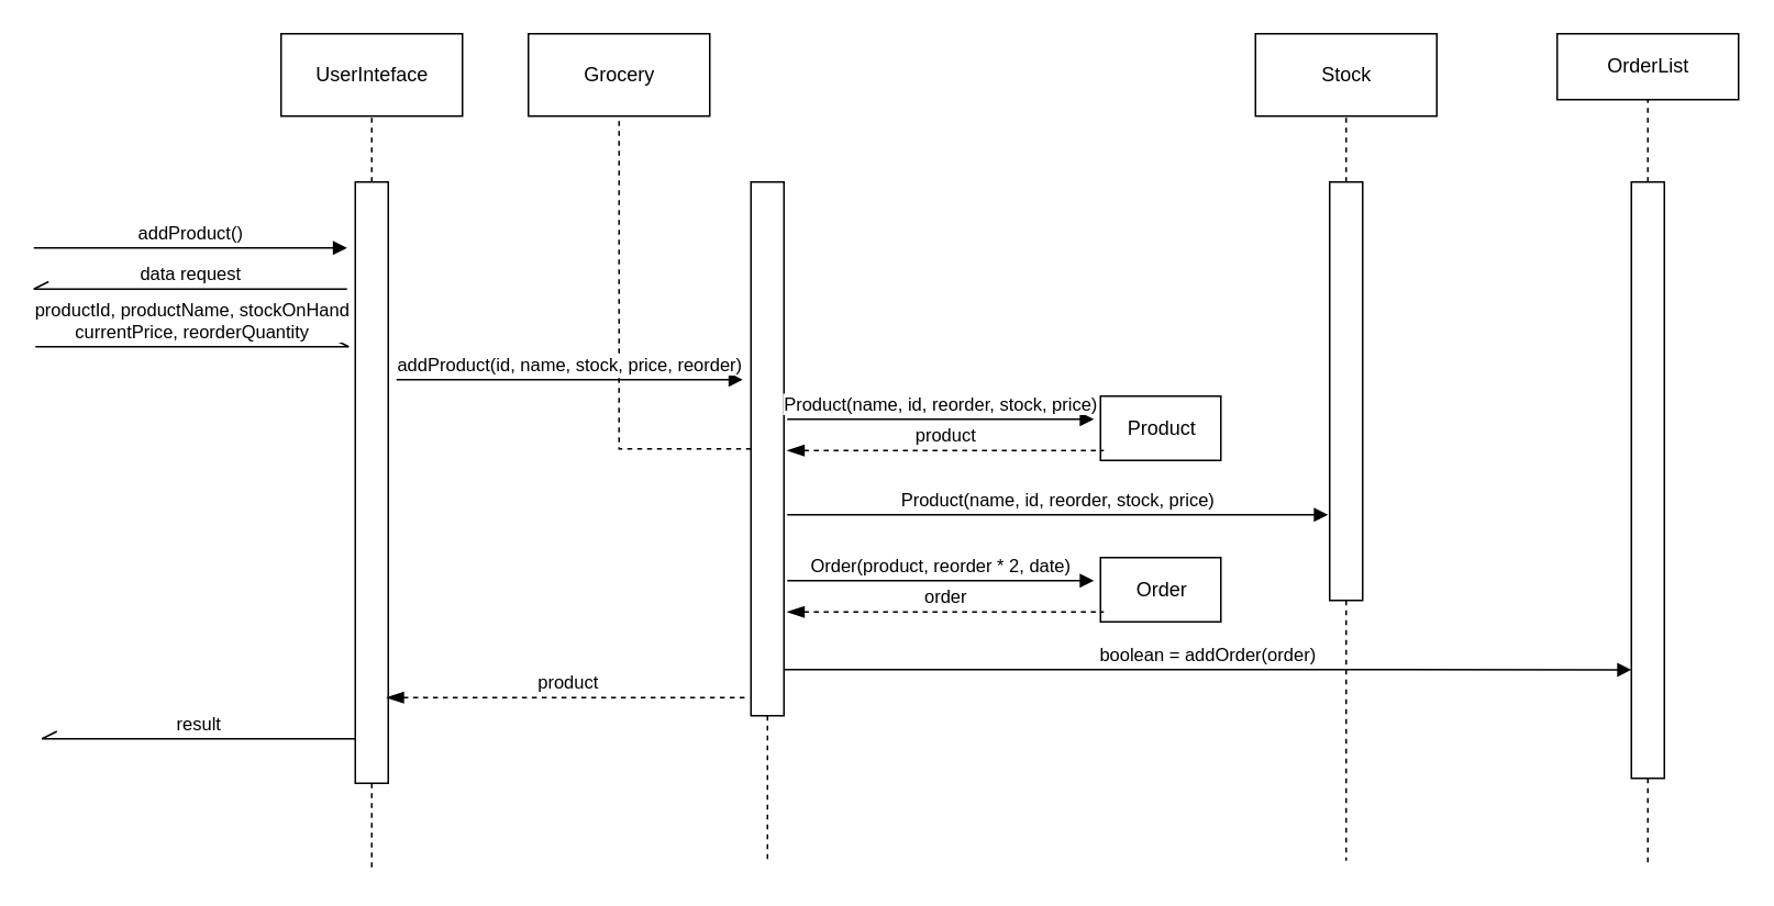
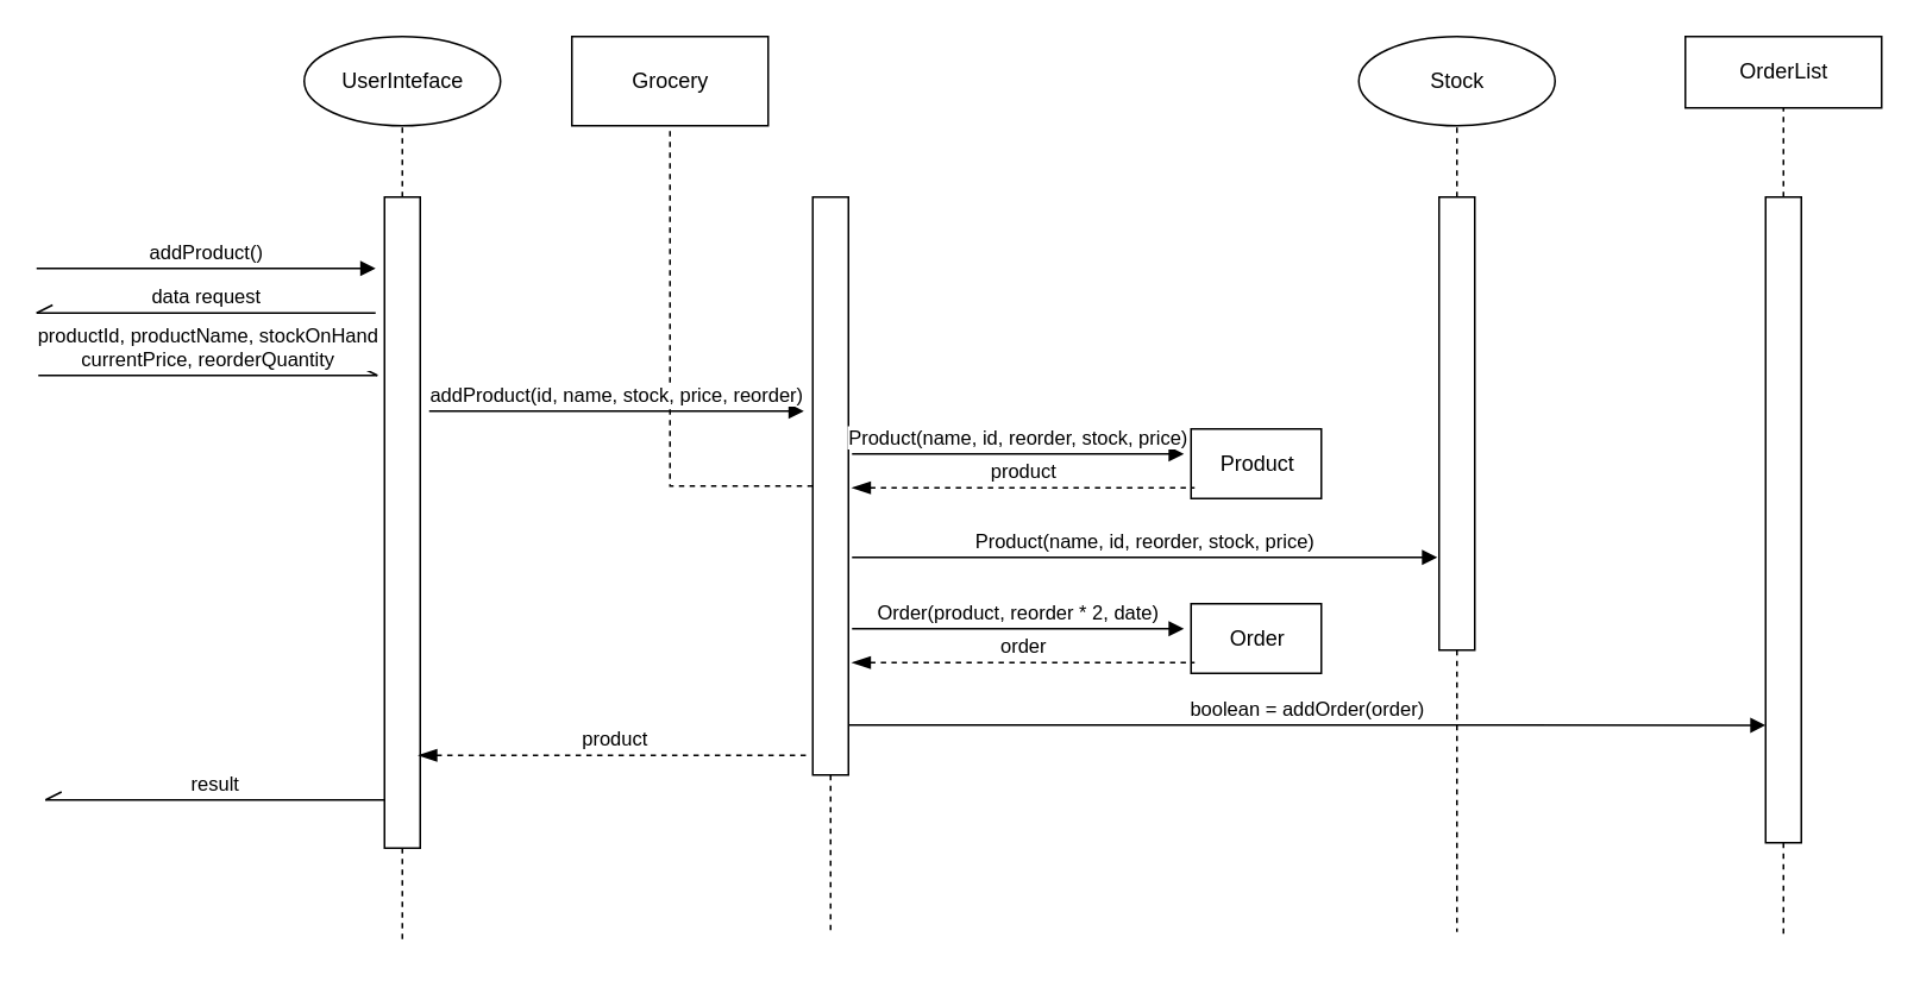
- <mxCell id="5" value="UserInteface" style="html=1;" parent="1" vertex="1"><mxGeometry x="170" y="20" width="110" height="50" as="geometry" /></mxCell>
+ <mxCell id="5" value="UserInteface" style="ellipse;html=1;" parent="1" vertex="1"><mxGeometry x="170" y="20" width="110" height="50" as="geometry" /></mxCell>
- <mxCell id="18" value="Stock" style="html=1;" parent="1" vertex="1"><mxGeometry x="761" y="20" width="110" height="50" as="geometry" /></mxCell>
+ <mxCell id="18" value="Stock" style="ellipse;html=1;" parent="1" vertex="1"><mxGeometry x="761" y="20" width="110" height="50" as="geometry" /></mxCell>
